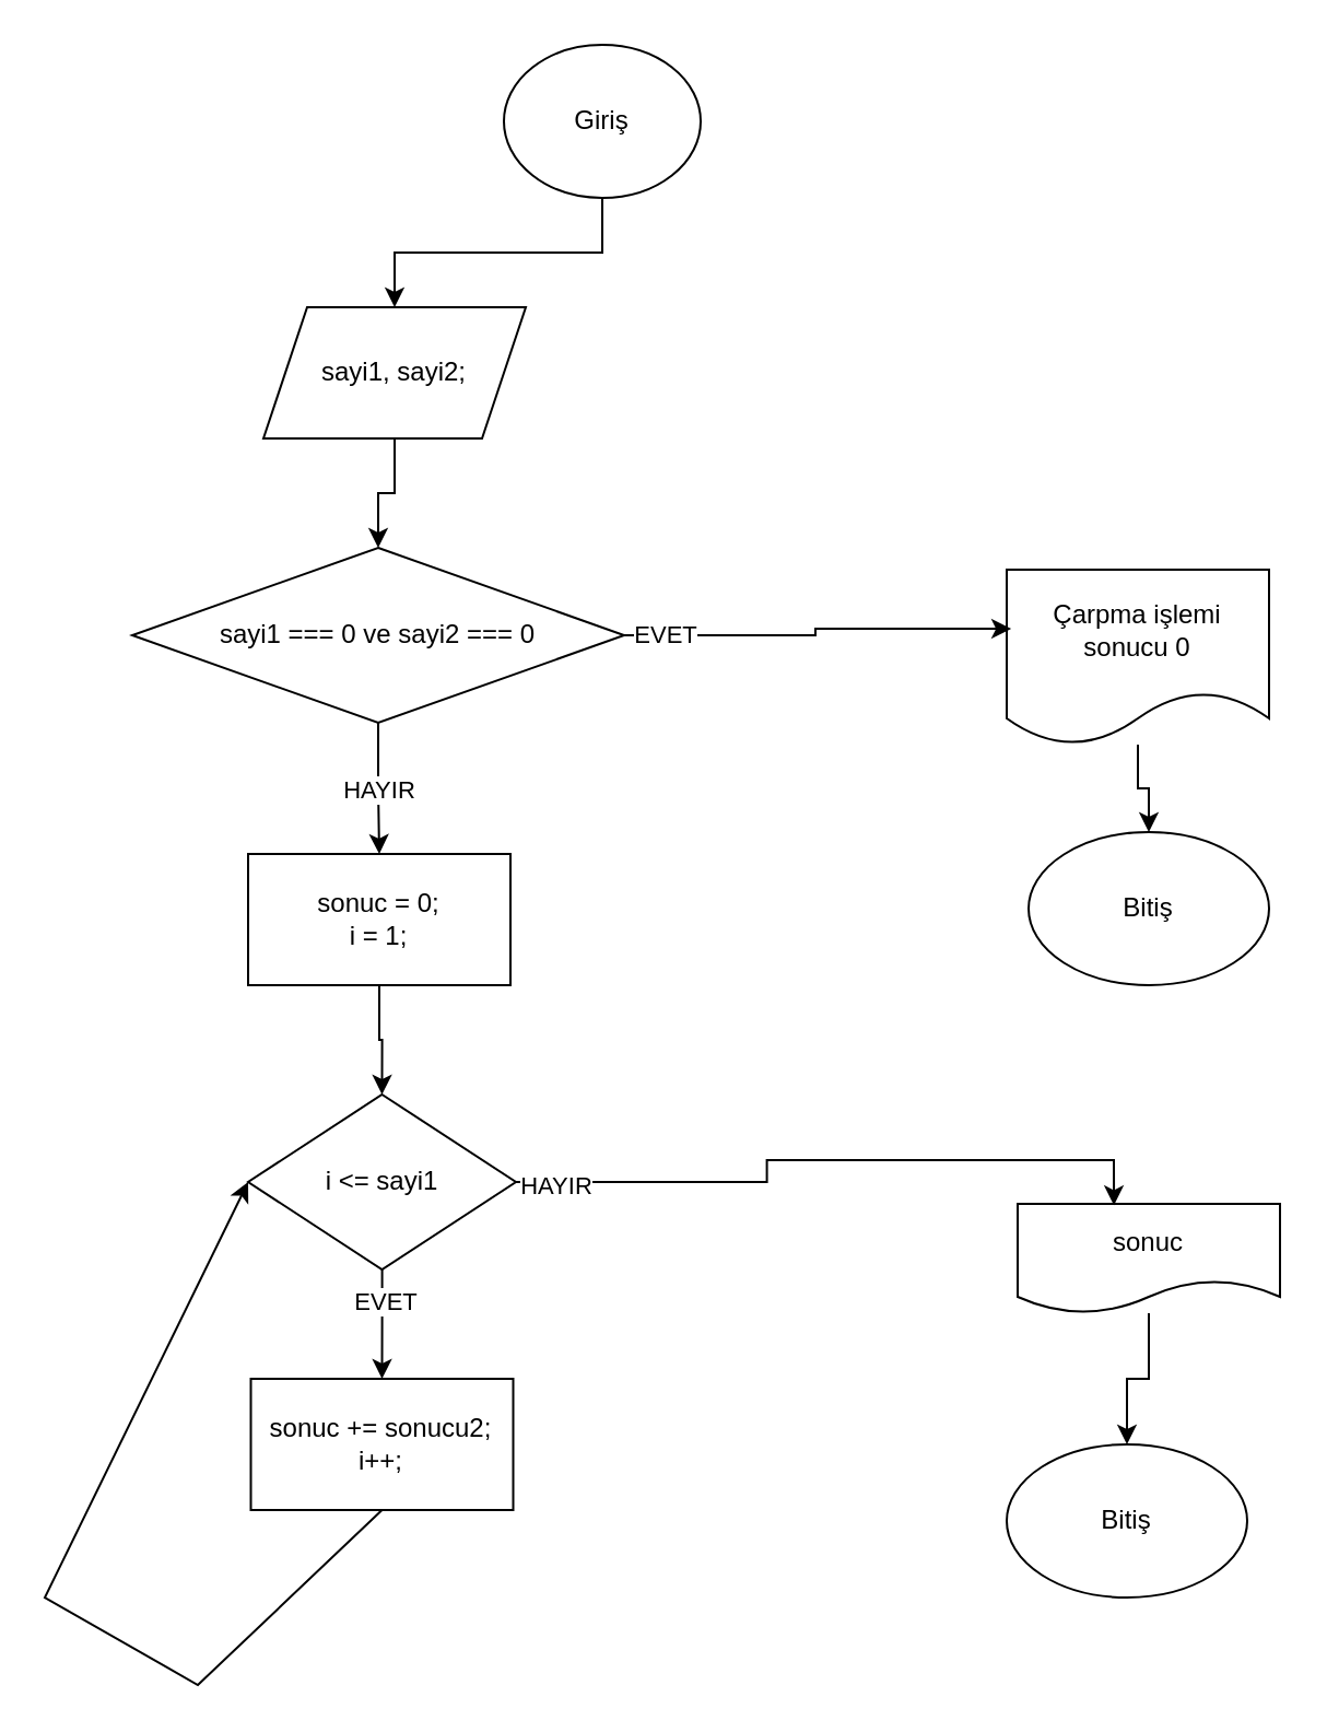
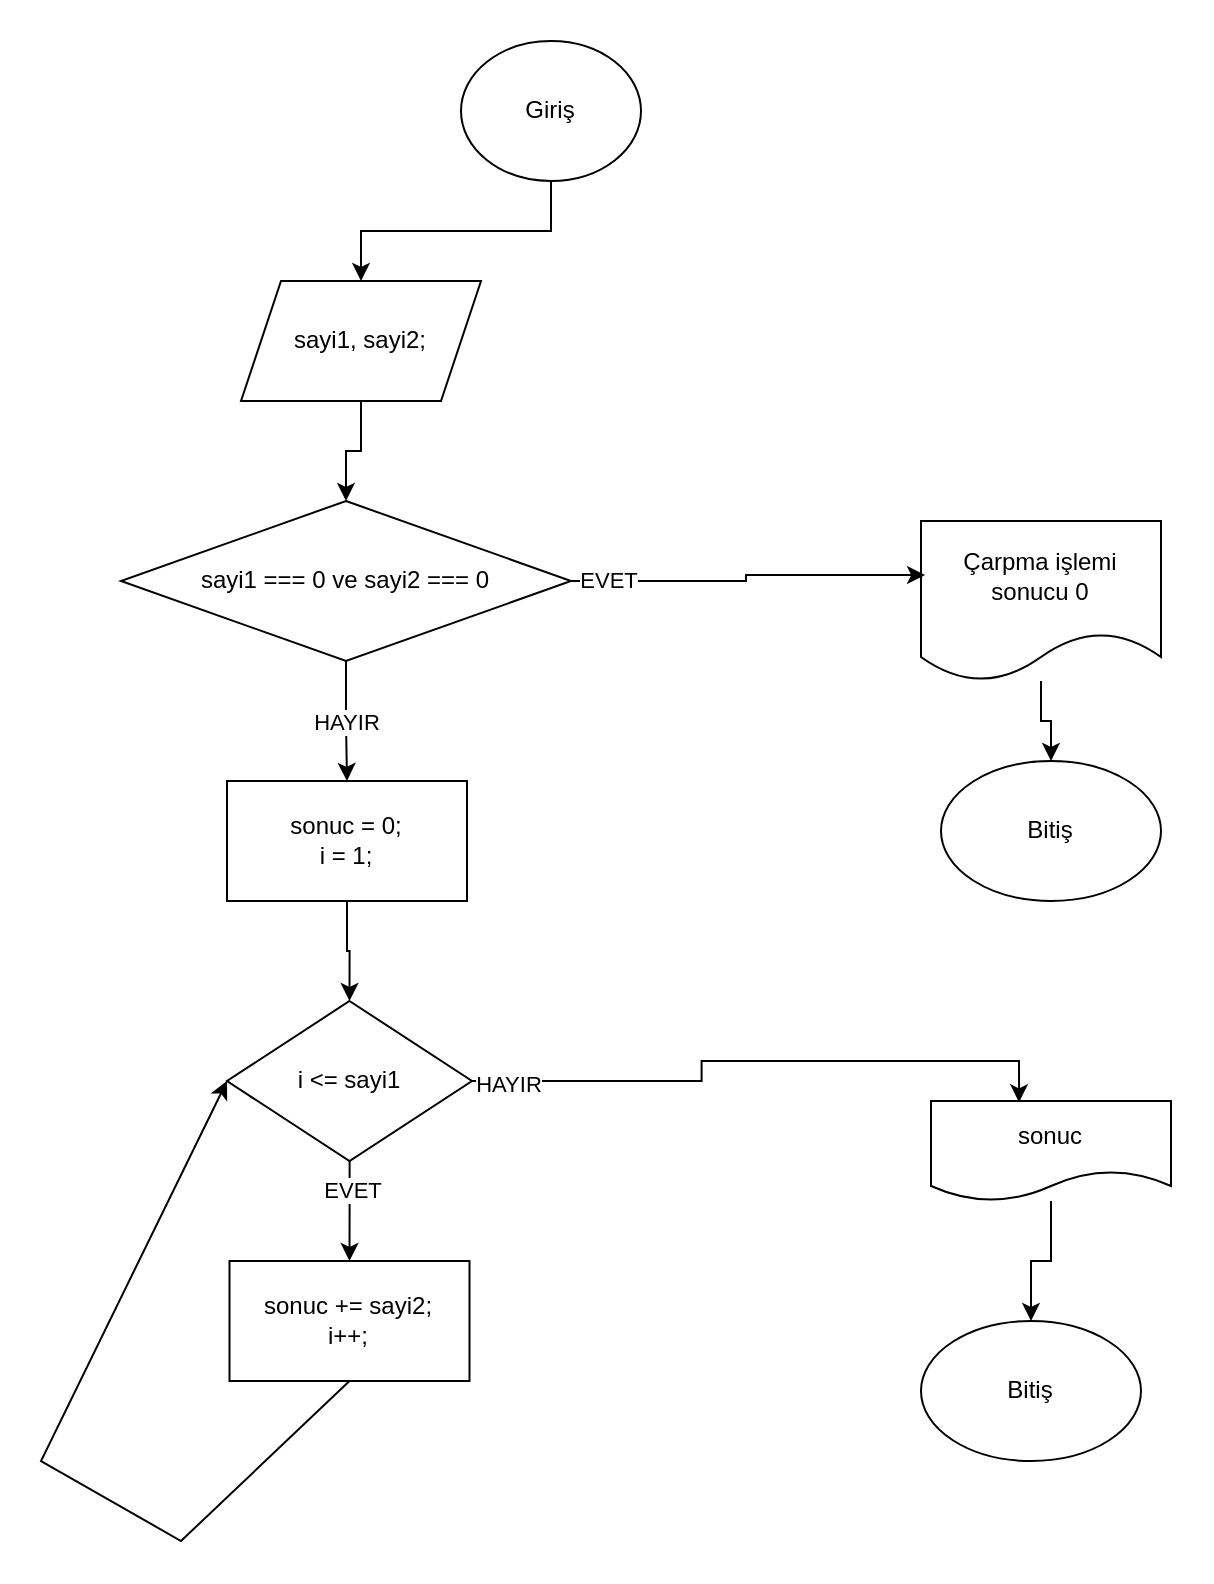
- <mxCell id="14" value="sonuc += sonucu2;&lt;br&gt;i++;" style="rounded=0;whiteSpace=wrap;html=1;" vertex="1" parent="1"><mxGeometry x="114.25" y="630" width="120" height="60" as="geometry" /></mxCell>
+ <mxCell id="14" value="sonuc += sayi2;&lt;br&gt;i++;" style="rounded=0;whiteSpace=wrap;html=1;" vertex="1" parent="1"><mxGeometry x="114.25" y="630" width="120" height="60" as="geometry" /></mxCell>
